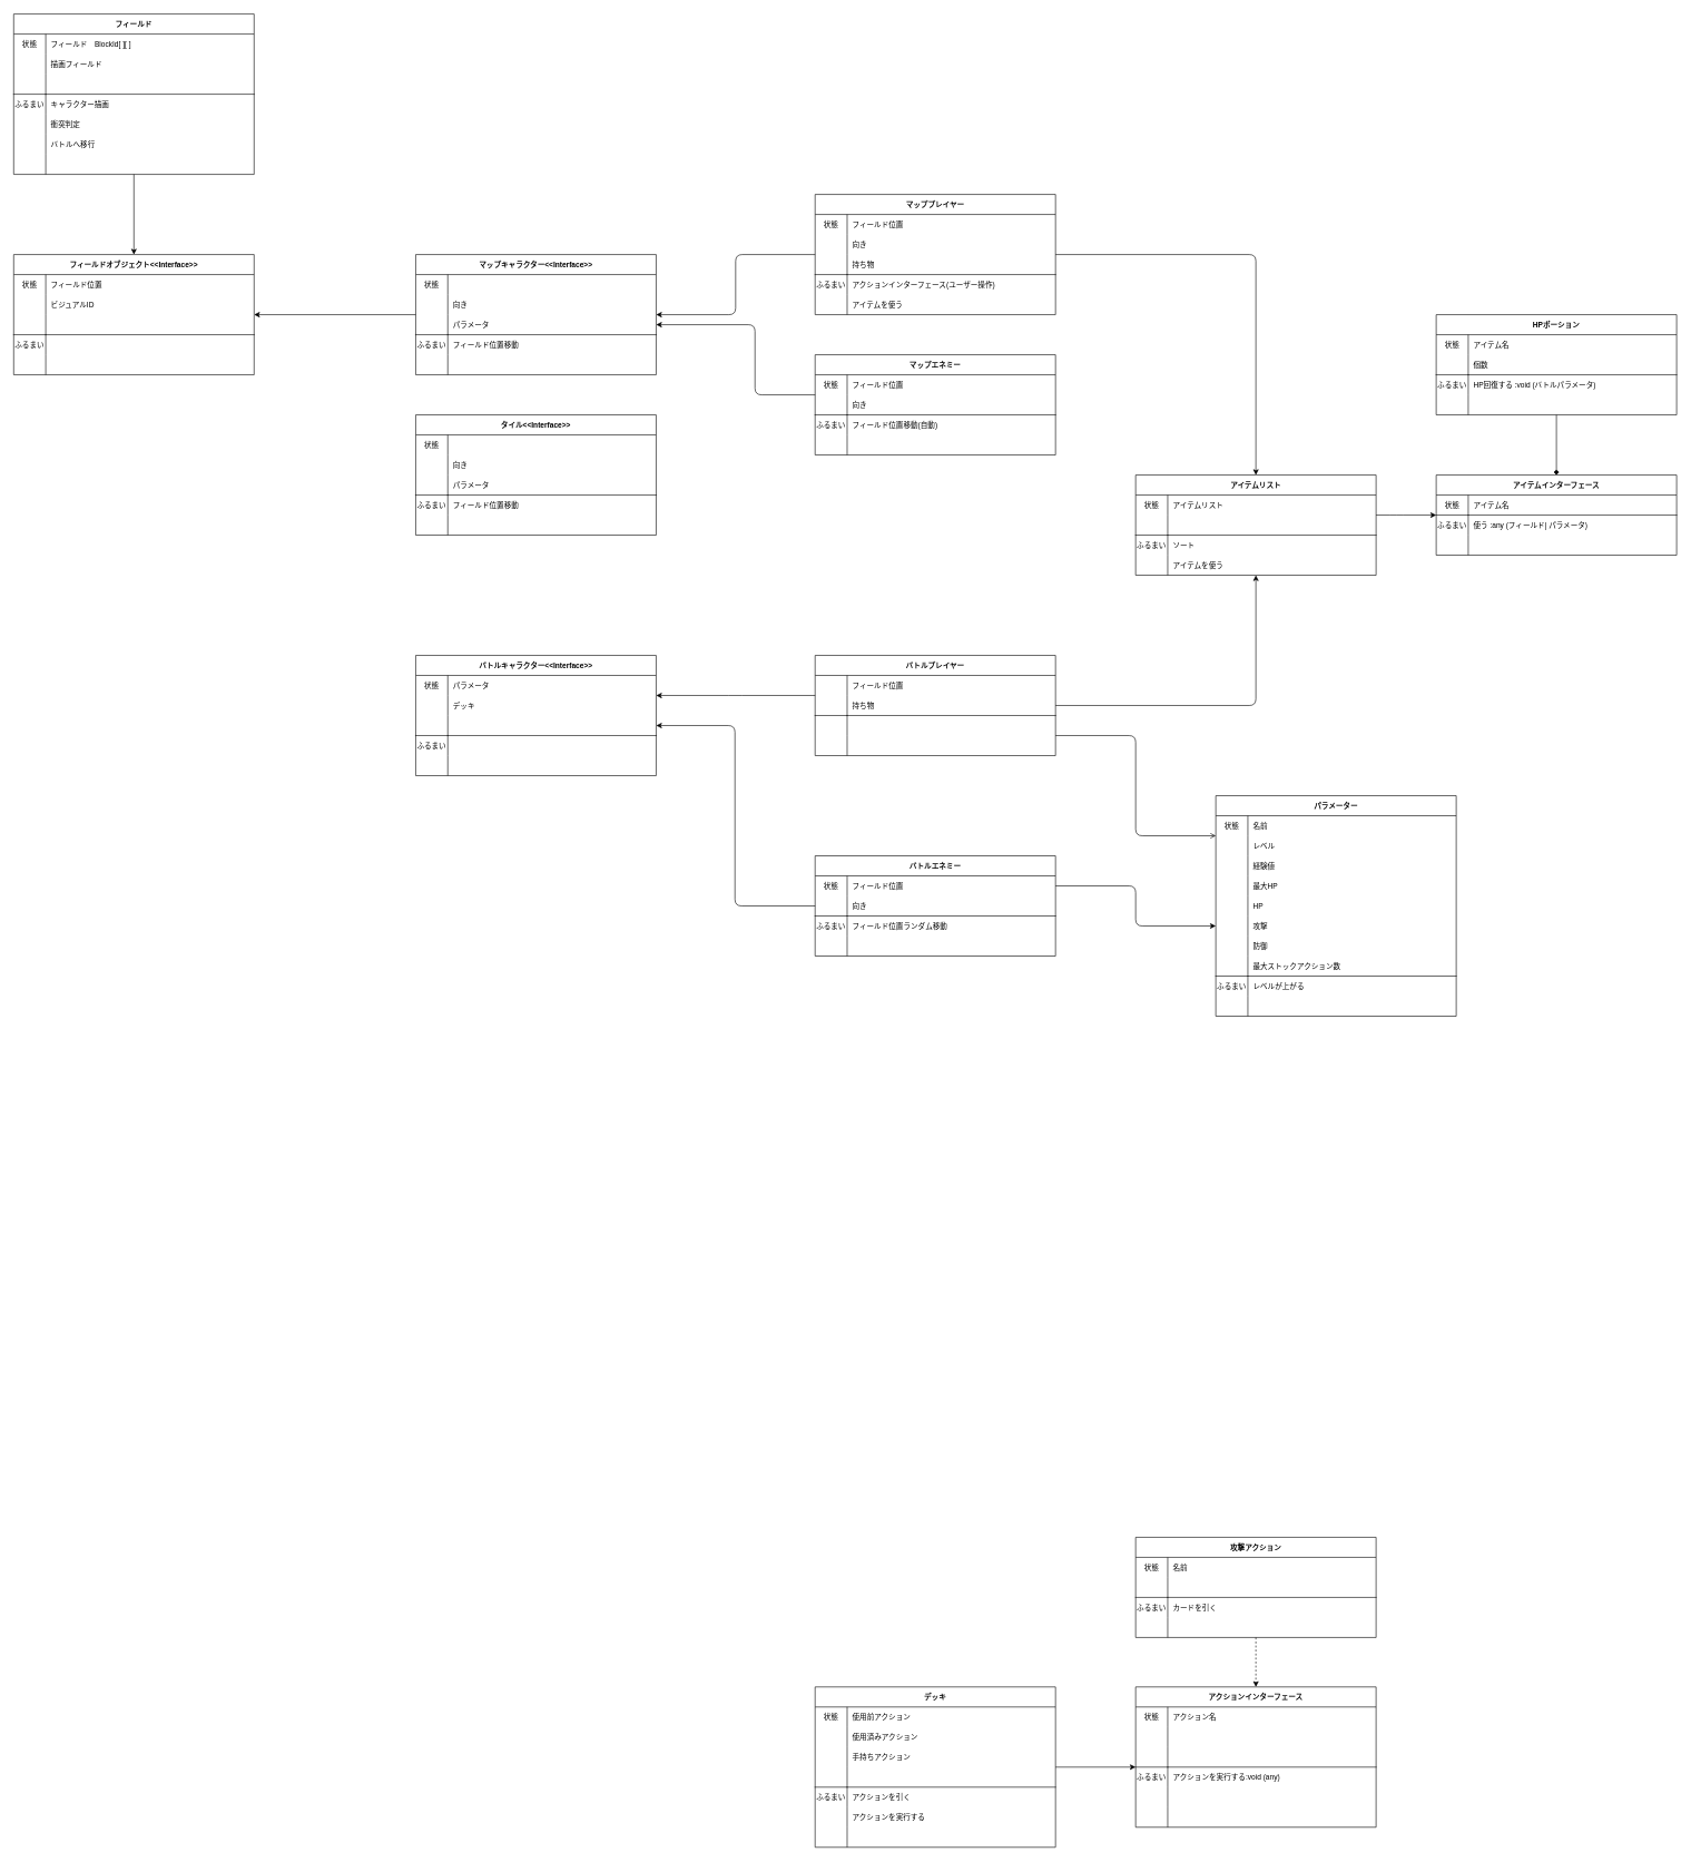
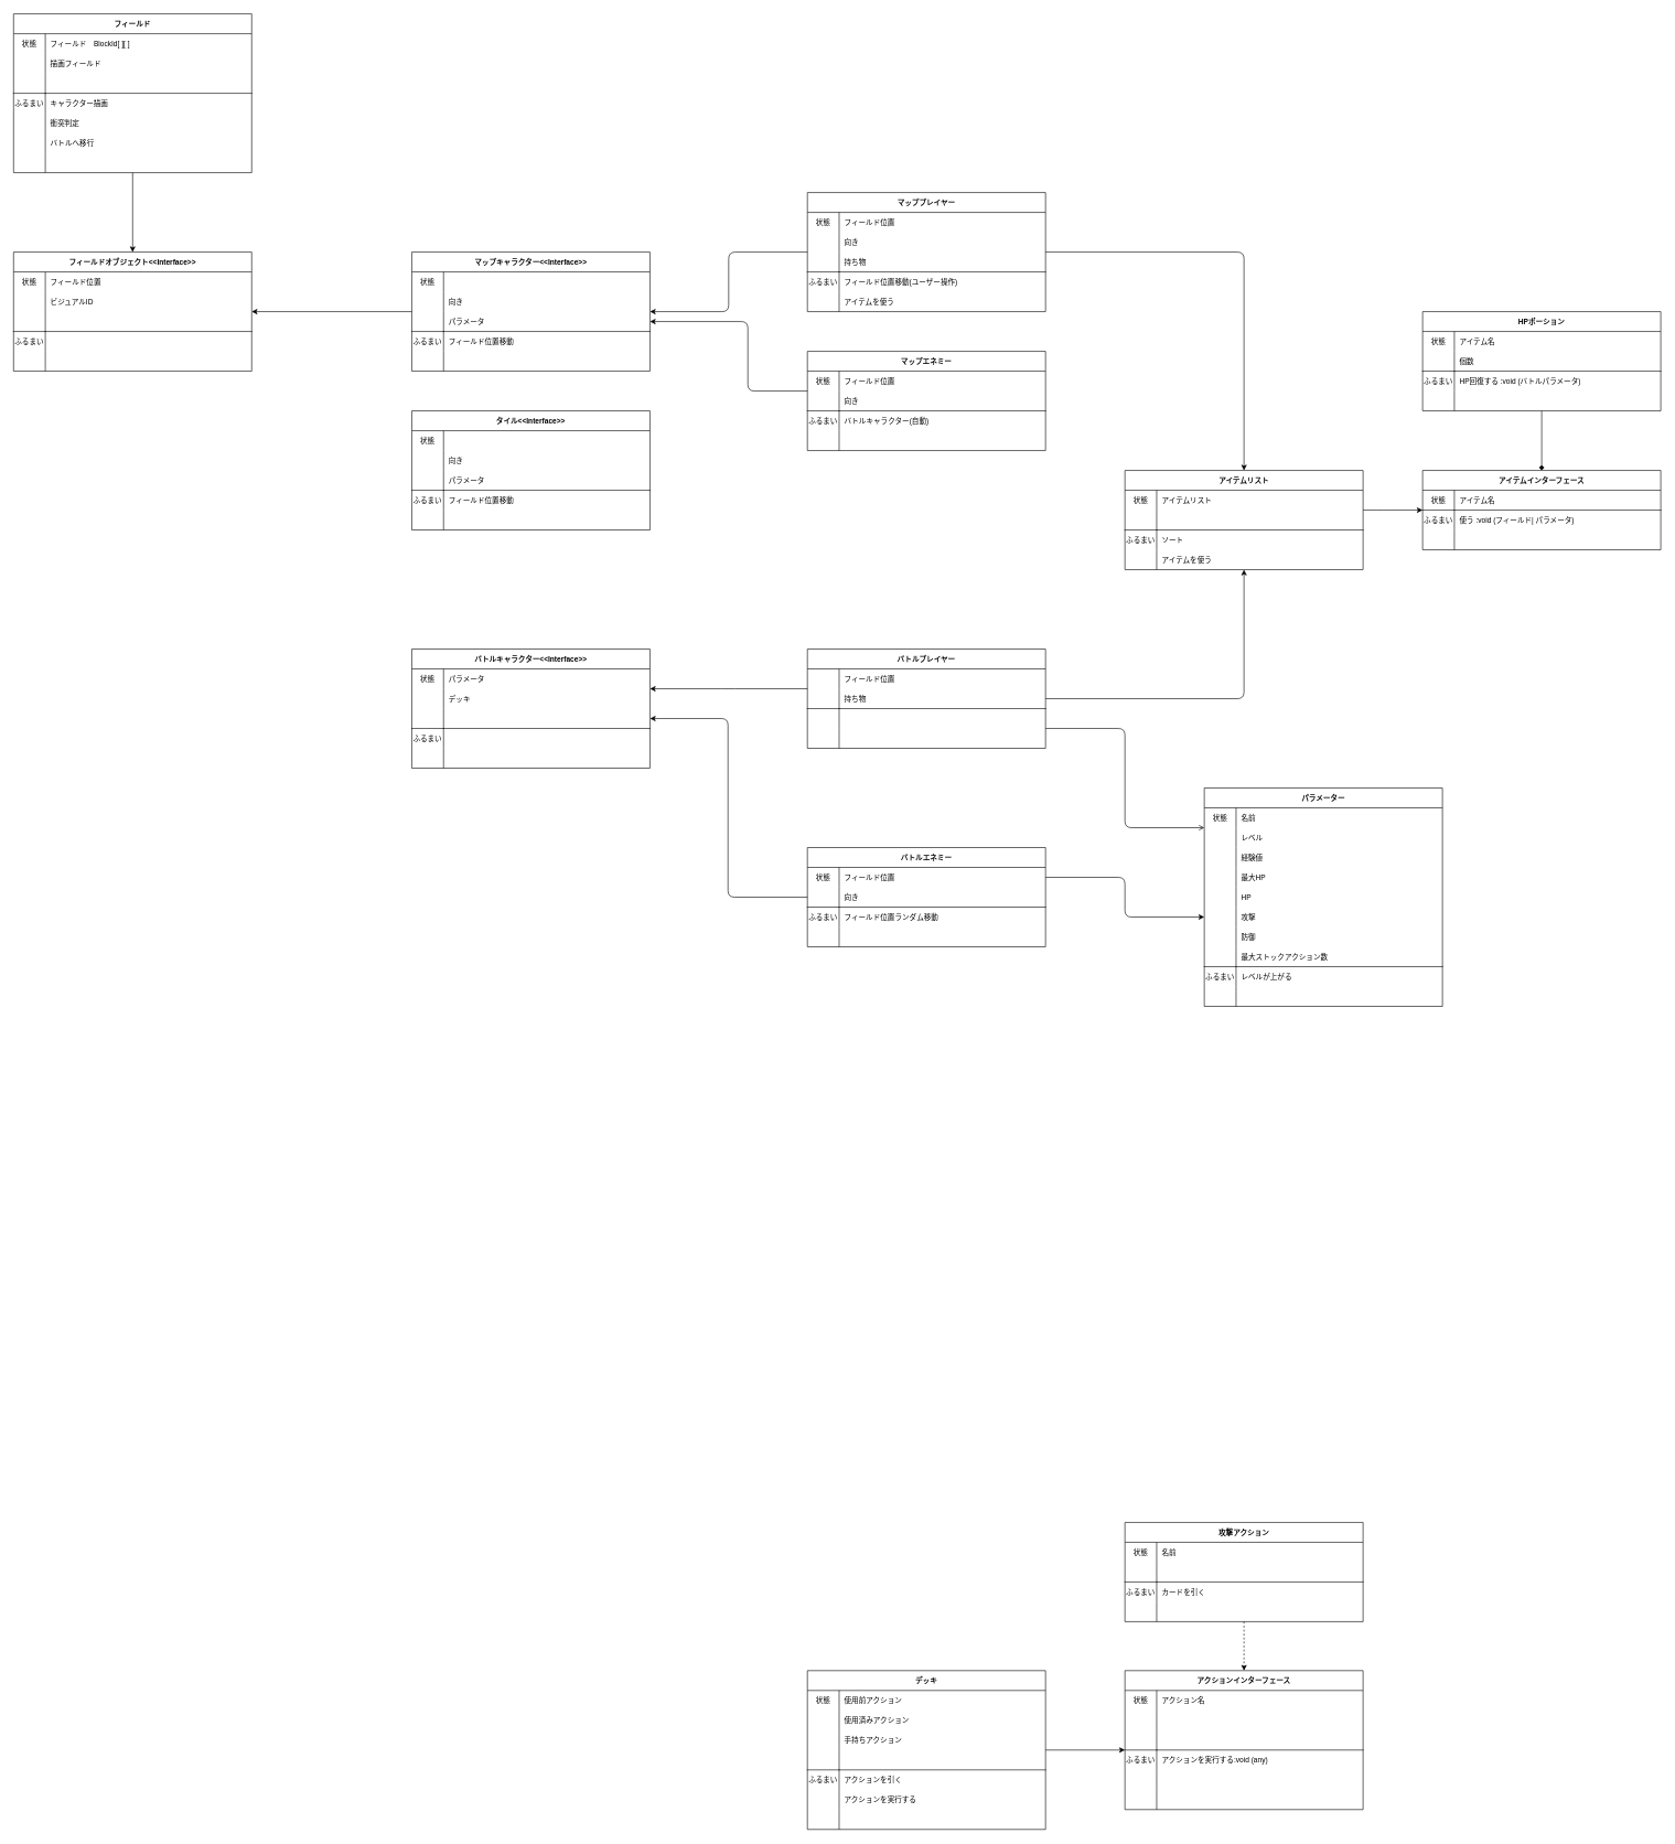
- <mxCell id="181" value="アクションインターフェース(ユーザー操作)" style="shape=partialRectangle;connectable=0;fillColor=none;top=0;left=0;bottom=0;right=0;align=left;spacingLeft=6;overflow=hidden;strokeColor=default;strokeWidth=1;fontSize=11;" parent="179" vertex="1"><mxGeometry x="48" width="312" height="30" as="geometry"><mxRectangle width="312" height="30" as="alternateBounds" /></mxGeometry></mxCell>
+ <mxCell id="181" value="フィールド位置移動(ユーザー操作)" style="shape=partialRectangle;connectable=0;fillColor=none;top=0;left=0;bottom=0;right=0;align=left;spacingLeft=6;overflow=hidden;strokeColor=default;strokeWidth=1;fontSize=11;" parent="179" vertex="1"><mxGeometry x="48" width="312" height="30" as="geometry"><mxRectangle width="312" height="30" as="alternateBounds" /></mxGeometry></mxCell>
- <mxCell id="212" value="フィールド位置移動(自動)" style="shape=partialRectangle;connectable=0;fillColor=none;top=0;left=0;bottom=0;right=0;align=left;spacingLeft=6;overflow=hidden;strokeColor=default;strokeWidth=1;fontSize=11;" parent="210" vertex="1"><mxGeometry x="48" width="312" height="30" as="geometry"><mxRectangle width="312" height="30" as="alternateBounds" /></mxGeometry></mxCell>
+ <mxCell id="212" value="バトルキャラクター(自動)" style="shape=partialRectangle;connectable=0;fillColor=none;top=0;left=0;bottom=0;right=0;align=left;spacingLeft=6;overflow=hidden;strokeColor=default;strokeWidth=1;fontSize=11;" parent="210" vertex="1"><mxGeometry x="48" width="312" height="30" as="geometry"><mxRectangle width="312" height="30" as="alternateBounds" /></mxGeometry></mxCell>
- <mxCell id="92" value="使う :any (フィールド| パラメータ)" style="shape=partialRectangle;connectable=0;fillColor=none;top=0;left=0;bottom=0;right=0;align=left;spacingLeft=6;overflow=hidden;strokeColor=default;strokeWidth=1;fontSize=11;" parent="90" vertex="1"><mxGeometry x="48" width="312" height="30" as="geometry"><mxRectangle width="312" height="30" as="alternateBounds" /></mxGeometry></mxCell>
+ <mxCell id="92" value="使う :void (フィールド| パラメータ)" style="shape=partialRectangle;connectable=0;fillColor=none;top=0;left=0;bottom=0;right=0;align=left;spacingLeft=6;overflow=hidden;strokeColor=default;strokeWidth=1;fontSize=11;" parent="90" vertex="1"><mxGeometry x="48" width="312" height="30" as="geometry"><mxRectangle width="312" height="30" as="alternateBounds" /></mxGeometry></mxCell>
